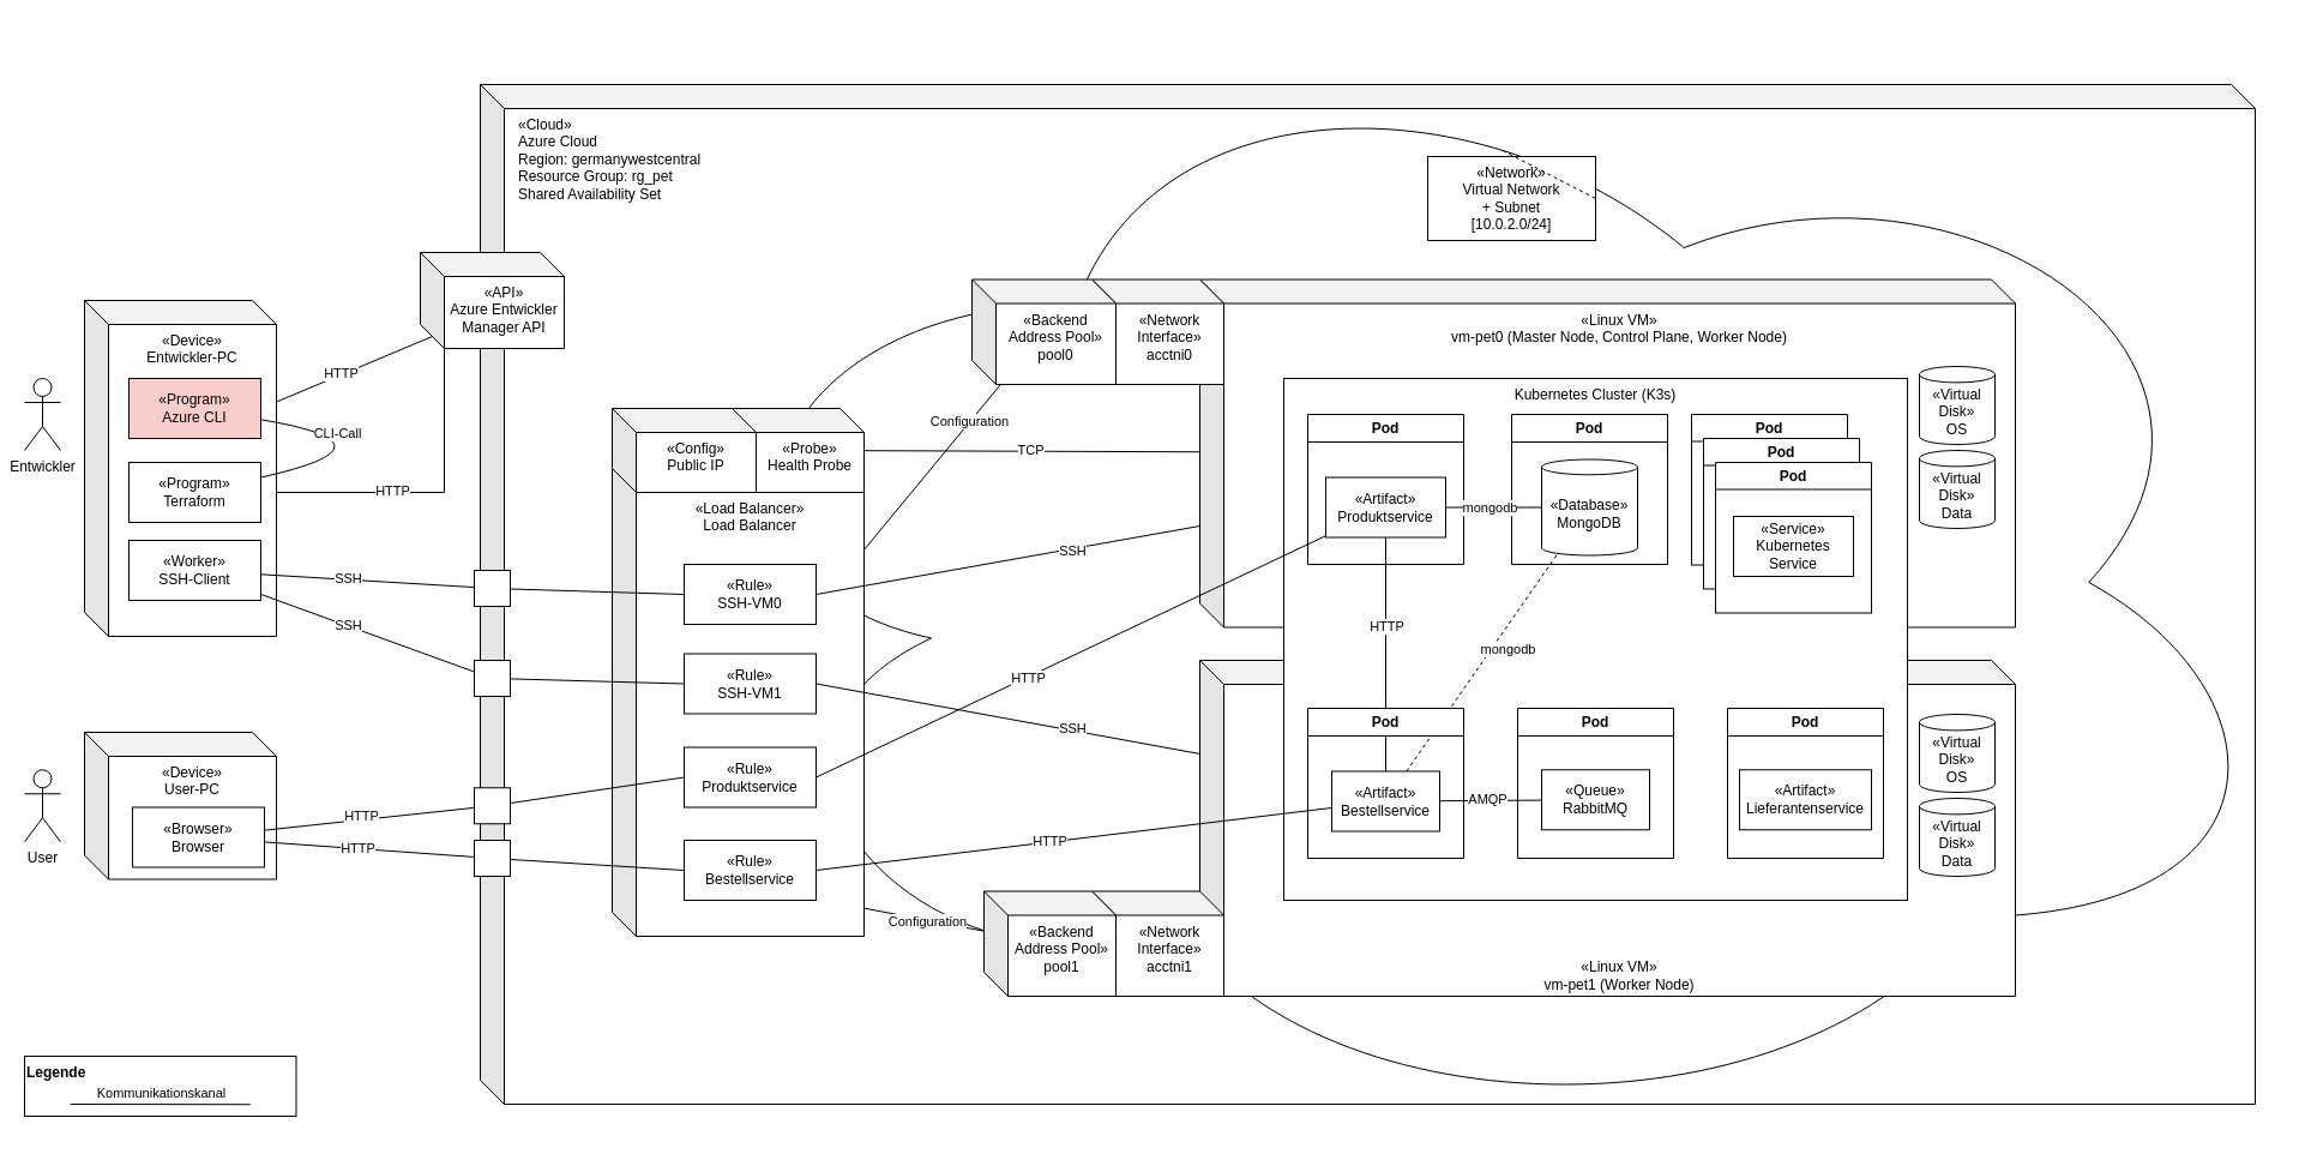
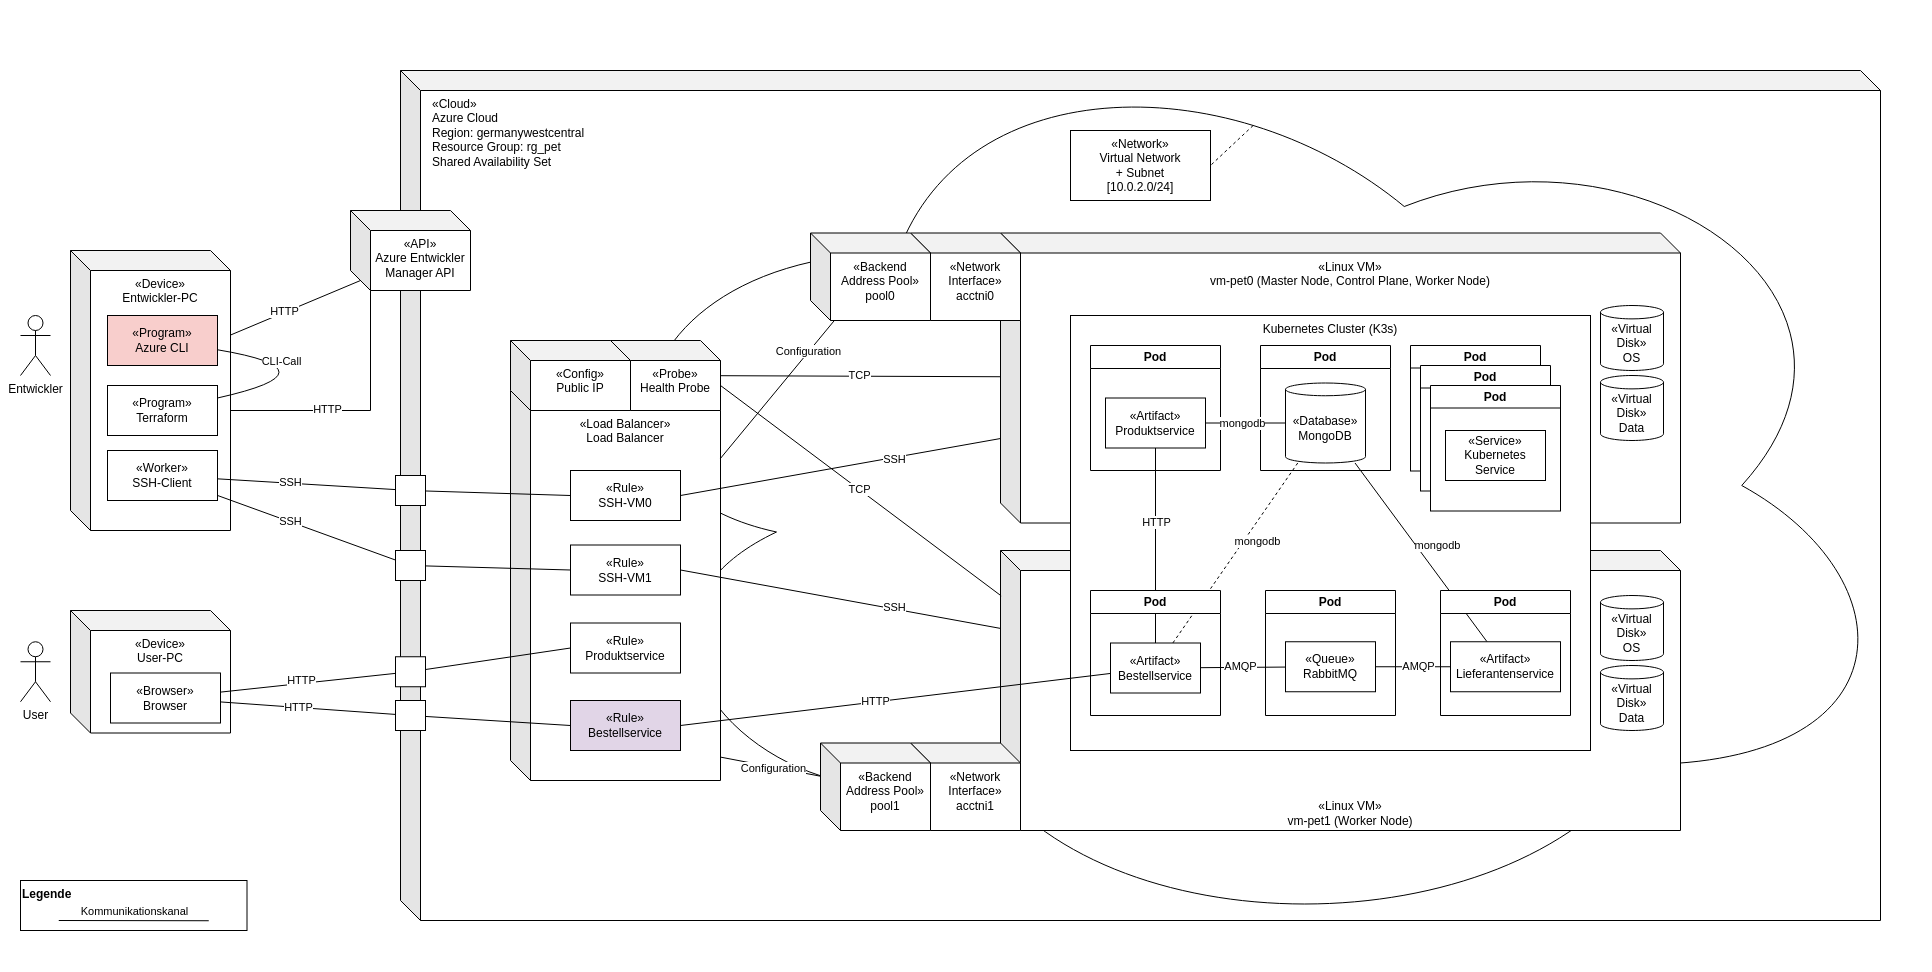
- <mxCell id="91" value="&lt;div&gt;«Network»&lt;/div&gt;&lt;div&gt;Virtual Network&lt;/div&gt;&lt;div&gt;+ Subnet&lt;br&gt;[10.0.2.0/24]&lt;br&gt;&lt;/div&gt;" style="rounded=0;whiteSpace=wrap;html=1;" vertex="1" parent="1"><mxGeometry x="1190" y="130" width="140" height="70" as="geometry" /></mxCell>
+ <mxCell id="91" value="&lt;div&gt;«Network»&lt;/div&gt;&lt;div&gt;Virtual Network&lt;/div&gt;&lt;div&gt;+ Subnet&lt;br&gt;[10.0.2.0/24]&lt;br&gt;&lt;/div&gt;" style="rounded=0;whiteSpace=wrap;html=1;" vertex="1" parent="1"><mxGeometry x="1070" y="130" width="140" height="70" as="geometry" /></mxCell>
+ <mxCell id="95" value="" style="endArrow=none;html=1;rounded=0;entryX=0.001;entryY=0.162;entryDx=0;entryDy=0;entryPerimeter=0;exitX=0;exitY=0;exitDx=110;exitDy=45;exitPerimeter=0;" edge="1" parent="1" source="7" target="47"><mxGeometry width="50" height="50" relative="1" as="geometry"><mxPoint x="730" y="385" as="sourcePoint" /><mxPoint x="1010" y="386" as="targetPoint" /></mxGeometry></mxCell>
+ <mxCell id="96" value="TCP" style="edgeLabel;html=1;align=center;verticalAlign=middle;resizable=0;points=[];" vertex="1" connectable="0" parent="95"><mxGeometry x="-0.007" y="-1" relative="1" as="geometry"><mxPoint y="-2" as="offset" /></mxGeometry></mxCell>
+ <mxCell id="62" value="" style="endArrow=none;html=1;rounded=0;" edge="1" parent="1" source="65" target="67"><mxGeometry width="50" height="50" relative="1" as="geometry"><mxPoint x="1430" y="686" as="sourcePoint" /><mxPoint x="1410" y="686" as="targetPoint" /></mxGeometry></mxCell>
+ <mxCell id="63" value="mongodb" style="edgeLabel;html=1;align=center;verticalAlign=middle;resizable=0;points=[];" vertex="1" connectable="0" parent="62"><mxGeometry x="-0.659" y="1" relative="1" as="geometry"><mxPoint x="-27" y="-67" as="offset" /></mxGeometry></mxCell>
- <mxCell id="76" value="" style="endArrow=none;html=1;rounded=0;exitX=1;exitY=0.5;exitDx=0;exitDy=0;" edge="1" parent="1" source="9" target="55"><mxGeometry width="50" height="50" relative="1" as="geometry"><mxPoint x="375" y="680" as="sourcePoint" /><mxPoint x="580" y="662" as="targetPoint" /></mxGeometry></mxCell>
- <mxCell id="77" value="HTTP" style="edgeLabel;html=1;align=center;verticalAlign=middle;resizable=0;points=[];" connectable="0" vertex="1" parent="76"><mxGeometry x="-0.17" relative="1" as="geometry"><mxPoint as="offset" /></mxGeometry></mxCell>
+ <mxCell id="58" value="" style="endArrow=none;html=1;rounded=0;" edge="1" parent="1" source="53" target="65"><mxGeometry width="50" height="50" relative="1" as="geometry"><mxPoint x="1350" y="580" as="sourcePoint" /><mxPoint x="1400" y="530" as="targetPoint" /></mxGeometry></mxCell>
+ <mxCell id="59" value="AMQP" style="edgeLabel;html=1;align=center;verticalAlign=middle;resizable=0;points=[];" vertex="1" connectable="0" parent="58"><mxGeometry x="-0.276" y="1" relative="1" as="geometry"><mxPoint x="15" as="offset" /></mxGeometry></mxCell>
- <mxCell id="10" value="&lt;div&gt;«Rule»&lt;/div&gt;&lt;div&gt;&lt;div&gt;Bestellservice&lt;/div&gt;&lt;/div&gt;" style="html=1;whiteSpace=wrap;" vertex="1" parent="1"><mxGeometry x="570" y="700" width="110" height="50" as="geometry" /></mxCell>
+ <mxCell id="10" value="&lt;div&gt;«Rule»&lt;/div&gt;&lt;div&gt;&lt;div&gt;Bestellservice&lt;/div&gt;&lt;/div&gt;" style="html=1;whiteSpace=wrap;fillColor=#e1d5e7;" vertex="1" parent="1"><mxGeometry x="570" y="700" width="110" height="50" as="geometry" /></mxCell>
